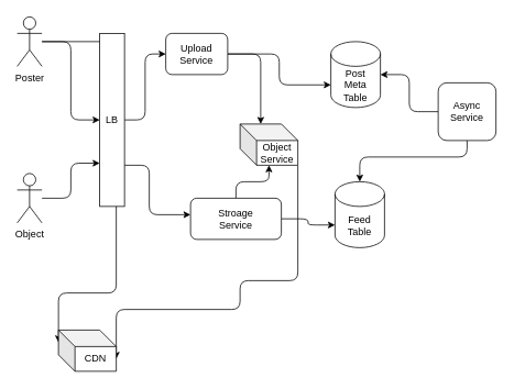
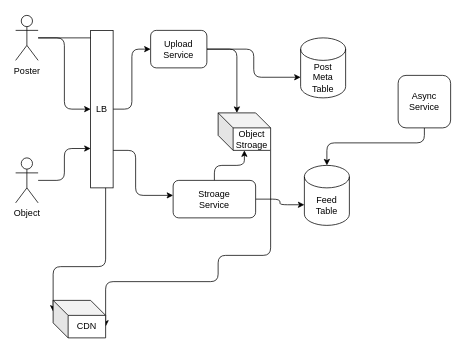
- <mxCell id="18" style="edgeStyle=orthogonalEdgeStyle;rounded=1;orthogonalLoop=1;jettySize=auto;html=1;entryX=1;entryY=0.5;entryDx=0;entryDy=0;entryPerimeter=0;" parent="1" source="20" target="16" edge="1"><mxGeometry relative="1" as="geometry" /></mxCell>
- <mxCell id="22" value="Object&lt;br&gt;Service" style="shape=cube;whiteSpace=wrap;html=1;boundedLbl=1;backgroundOutline=1;darkOpacity=0.05;darkOpacity2=0.1;" parent="1" vertex="1"><mxGeometry x="290" y="150" width="70" height="50" as="geometry" /></mxCell>
+ <mxCell id="22" value="Object&lt;br&gt;Stroage" style="shape=cube;whiteSpace=wrap;html=1;boundedLbl=1;backgroundOutline=1;darkOpacity=0.05;darkOpacity2=0.1;" parent="1" vertex="1"><mxGeometry x="290" y="150" width="70" height="50" as="geometry" /></mxCell>
